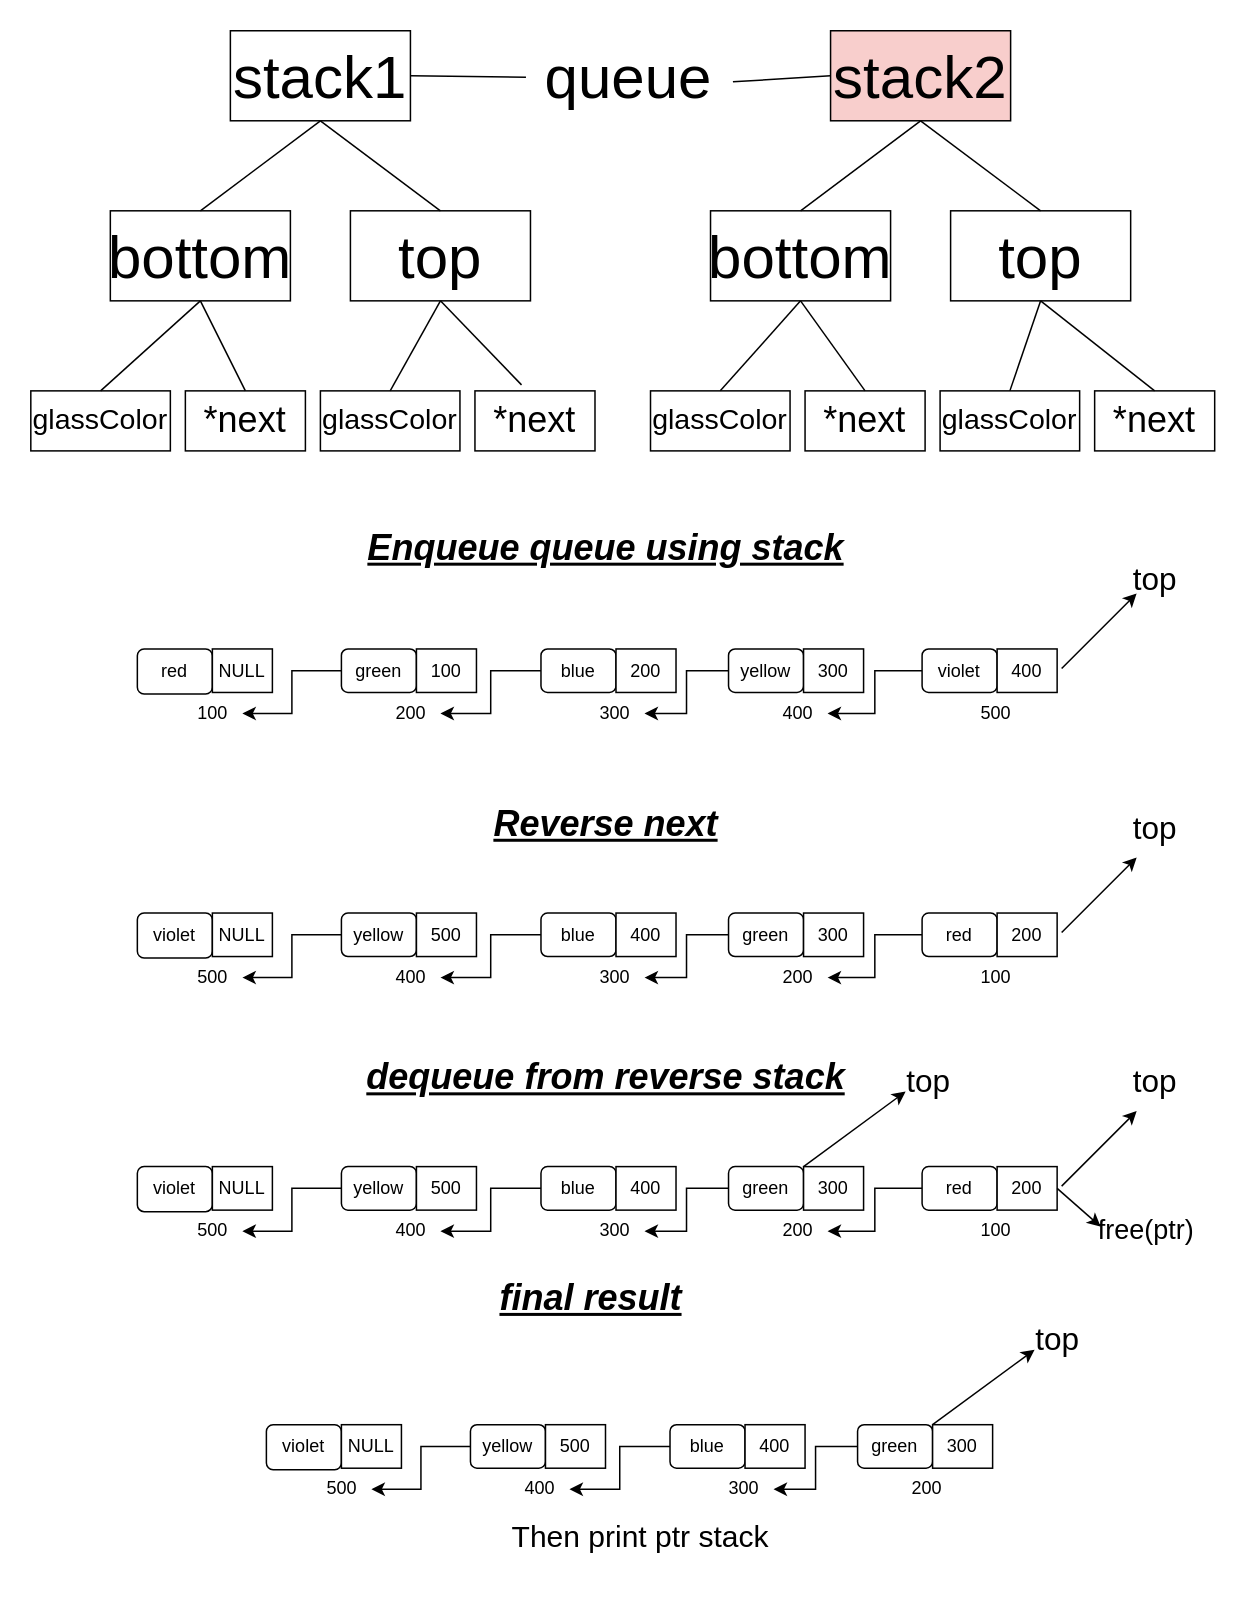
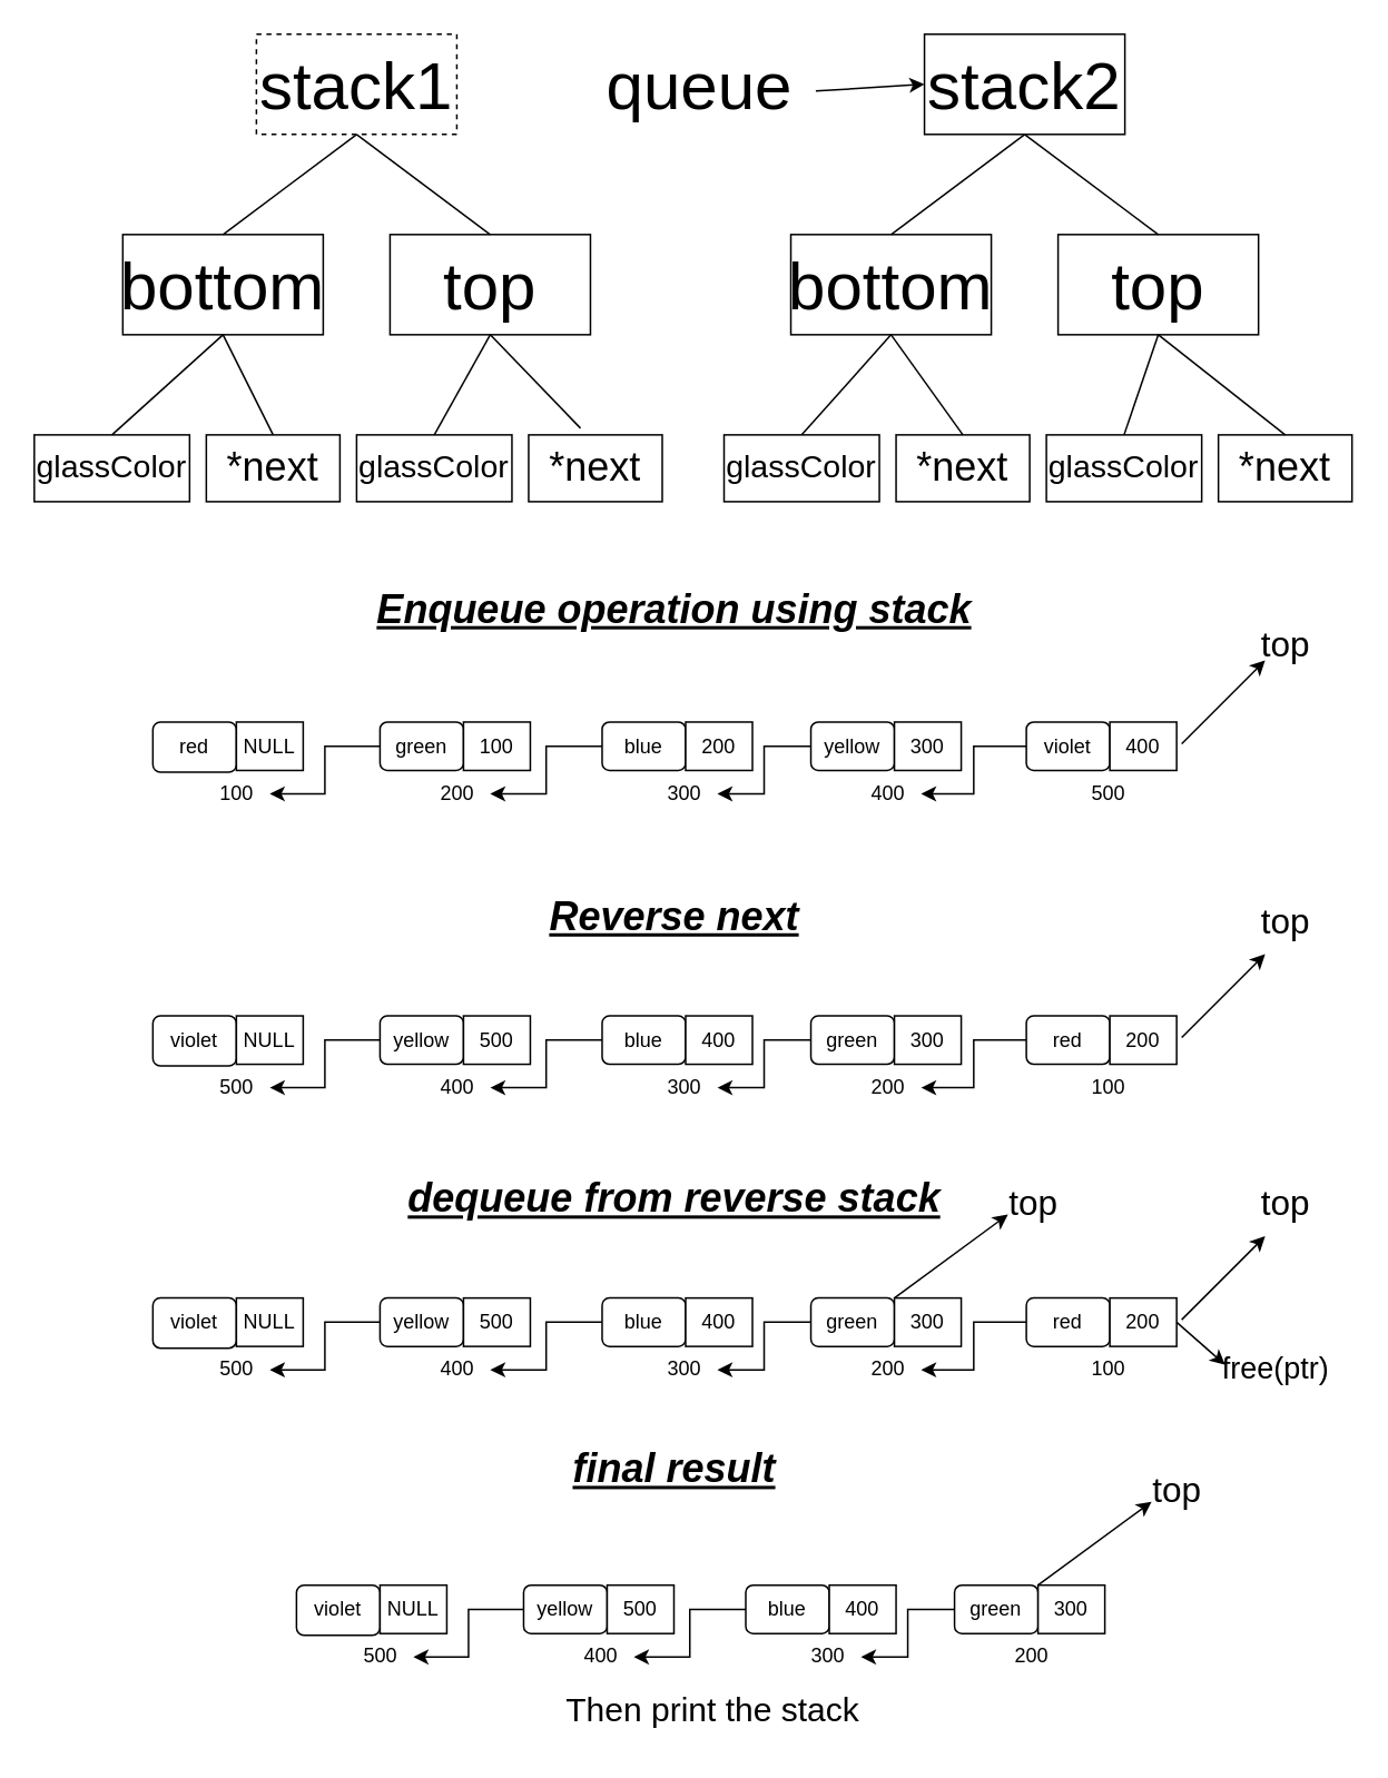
- <mxCell id="2" value="&lt;font style=&quot;font-size: 40px;&quot;&gt;stack1&lt;/font&gt;" style="rounded=0;whiteSpace=wrap;html=1;" vertex="1" parent="1"><mxGeometry x="153" y="20" width="120" height="60" as="geometry" /></mxCell>
+ <mxCell id="2" value="&lt;font style=&quot;font-size: 40px;&quot;&gt;stack1&lt;/font&gt;" style="rounded=0;whiteSpace=wrap;html=1;dashed=1;" vertex="1" parent="1"><mxGeometry x="153" y="20" width="120" height="60" as="geometry" /></mxCell>
- <mxCell id="9" value="" style="endArrow=none;html=1;rounded=0;exitX=1.038;exitY=0.567;exitDx=0;exitDy=0;exitPerimeter=0;entryX=0;entryY=0.5;entryDx=0;entryDy=0;" edge="1" parent="1" source="8" target="3"><mxGeometry width="50" height="50" relative="1" as="geometry"><mxPoint x="393" y="0" as="sourcePoint" /><mxPoint x="443" y="-50" as="targetPoint" /></mxGeometry></mxCell>
+ <mxCell id="9" value="" style="endArrow=classic;html=1;rounded=0;exitX=1.038;exitY=0.567;exitDx=0;exitDy=0;exitPerimeter=0;entryX=0;entryY=0.5;entryDx=0;entryDy=0;" edge="1" parent="1" source="8" target="3"><mxGeometry width="50" height="50" relative="1" as="geometry"><mxPoint x="393" y="0" as="sourcePoint" /><mxPoint x="443" y="-50" as="targetPoint" /></mxGeometry></mxCell>
- <mxCell id="3" value="&lt;font style=&quot;font-size: 40px;&quot;&gt;stack2&lt;/font&gt;" style="rounded=0;whiteSpace=wrap;html=1;fillColor=#f8cecc;" vertex="1" parent="1"><mxGeometry x="553" y="20" width="120" height="60" as="geometry" /></mxCell>
+ <mxCell id="3" value="&lt;font style=&quot;font-size: 40px;&quot;&gt;stack2&lt;/font&gt;" style="rounded=0;whiteSpace=wrap;html=1;" vertex="1" parent="1"><mxGeometry x="553" y="20" width="120" height="60" as="geometry" /></mxCell>
- <mxCell id="10" value="" style="endArrow=none;html=1;rounded=0;exitX=1;exitY=0.5;exitDx=0;exitDy=0;entryX=-0.023;entryY=0.517;entryDx=0;entryDy=0;entryPerimeter=0;" edge="1" parent="1" source="2" target="8"><mxGeometry width="50" height="50" relative="1" as="geometry"><mxPoint x="393" y="0" as="sourcePoint" /><mxPoint x="443" y="-50" as="targetPoint" /></mxGeometry></mxCell>
- <mxCell id="52" value="&lt;font style=&quot;font-size: 24px;&quot;&gt;&lt;b&gt;&lt;i&gt;&lt;u&gt;Enqueue queue using stack&lt;/u&gt;&lt;/i&gt;&lt;/b&gt;&lt;/font&gt;" style="text;html=1;align=center;verticalAlign=middle;resizable=0;points=[];autosize=1;strokeColor=none;fillColor=none;" vertex="1" parent="1"><mxGeometry x="213" y="345" width="380" height="40" as="geometry" /></mxCell>
+ <mxCell id="52" value="&lt;font style=&quot;font-size: 24px;&quot;&gt;&lt;b&gt;&lt;i&gt;&lt;u&gt;Enqueue operation using stack&lt;/u&gt;&lt;/i&gt;&lt;/b&gt;&lt;/font&gt;" style="text;html=1;align=center;verticalAlign=middle;resizable=0;points=[];autosize=1;strokeColor=none;fillColor=none;" vertex="1" parent="1"><mxGeometry x="213" y="345" width="380" height="40" as="geometry" /></mxCell>
- <mxCell id="101" value="&lt;font style=&quot;font-size: 24px;&quot;&gt;&lt;b&gt;&lt;i&gt;&lt;u&gt;final result&lt;/u&gt;&lt;/i&gt;&lt;/b&gt;&lt;/font&gt;" style="text;html=1;align=center;verticalAlign=middle;resizable=0;points=[];autosize=1;strokeColor=none;fillColor=none;" vertex="1" parent="1"><mxGeometry x="323" y="845" width="140" height="40" as="geometry" /></mxCell>
+ <mxCell id="101" value="&lt;font style=&quot;font-size: 24px;&quot;&gt;&lt;b&gt;&lt;i&gt;&lt;u&gt;final result&lt;/u&gt;&lt;/i&gt;&lt;/b&gt;&lt;/font&gt;" style="text;html=1;align=center;verticalAlign=middle;resizable=0;points=[];autosize=1;strokeColor=none;fillColor=none;" vertex="1" parent="1"><mxGeometry x="333" y="860" width="140" height="40" as="geometry" /></mxCell>
- <mxCell id="119" value="&lt;font style=&quot;font-size: 20px;&quot;&gt;Then print ptr stack&lt;/font&gt;" style="text;html=1;align=center;verticalAlign=middle;resizable=0;points=[];autosize=1;strokeColor=none;fillColor=none;" vertex="1" parent="1"><mxGeometry x="326" y="1003" width="200" height="40" as="geometry" /></mxCell>
+ <mxCell id="119" value="&lt;font style=&quot;font-size: 20px;&quot;&gt;Then print the stack&lt;/font&gt;" style="text;html=1;align=center;verticalAlign=middle;resizable=0;points=[];autosize=1;strokeColor=none;fillColor=none;" vertex="1" parent="1"><mxGeometry x="326" y="1003" width="200" height="40" as="geometry" /></mxCell>
